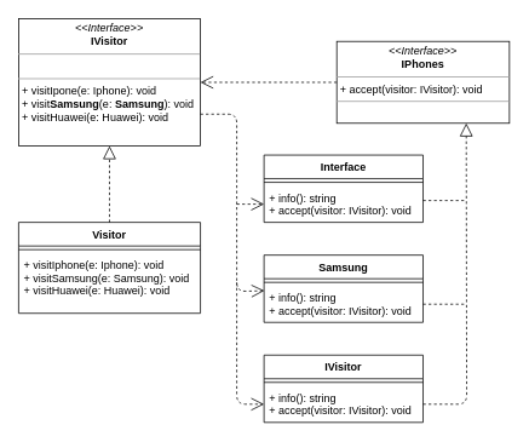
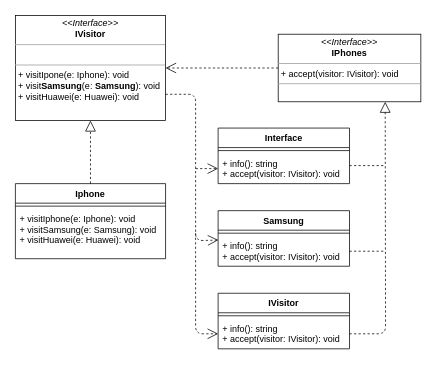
- <mxCell id="3" value="Visitor" style="swimlane;fontStyle=1;align=center;verticalAlign=top;childLayout=stackLayout;horizontal=1;startSize=26;horizontalStack=0;resizeParent=1;resizeParentMax=0;resizeLast=0;collapsible=1;marginBottom=0;" vertex="1" parent="1"><mxGeometry x="20" y="244" width="200" height="100" as="geometry" /></mxCell>
+ <mxCell id="3" value="Iphone" style="swimlane;fontStyle=1;align=center;verticalAlign=top;childLayout=stackLayout;horizontal=1;startSize=26;horizontalStack=0;resizeParent=1;resizeParentMax=0;resizeLast=0;collapsible=1;marginBottom=0;" vertex="1" parent="1"><mxGeometry x="20" y="244" width="200" height="100" as="geometry" /></mxCell>
